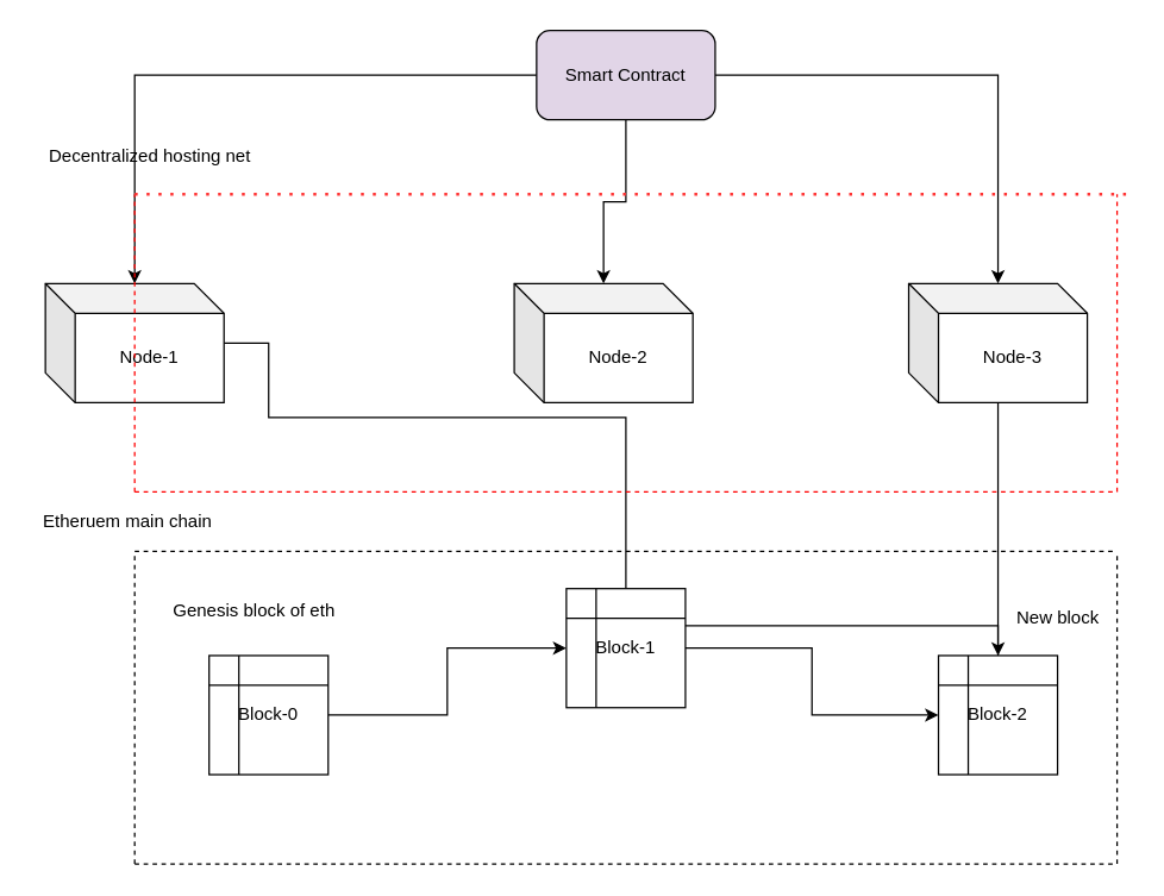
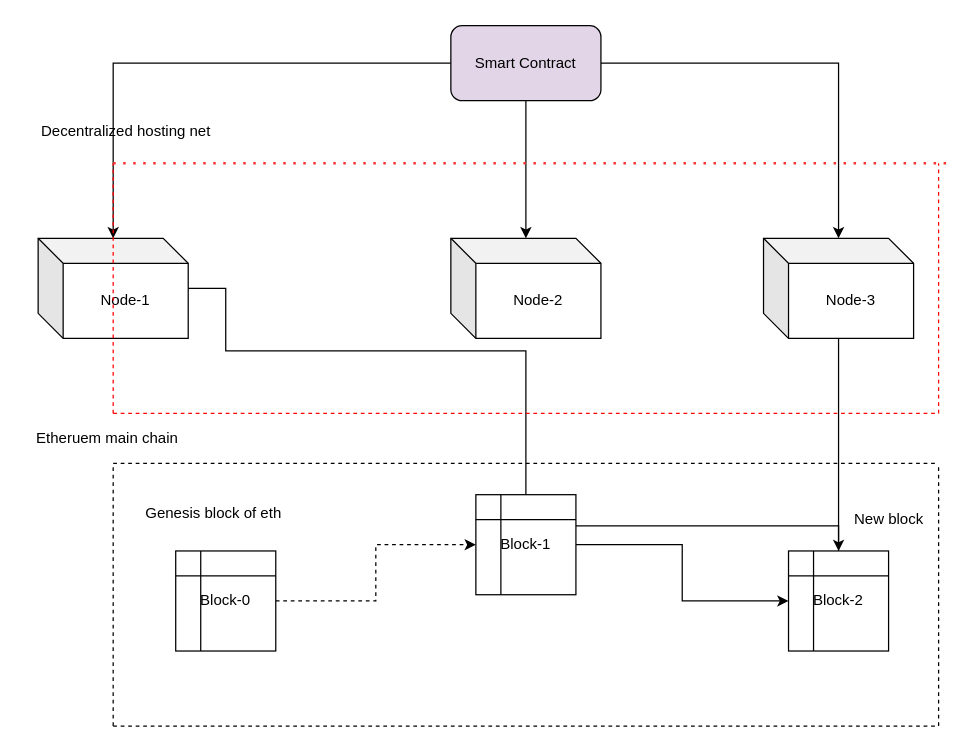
- <mxCell id="8" value="Node-2" style="shape=cube;whiteSpace=wrap;html=1;boundedLbl=1;backgroundOutline=1;darkOpacity=0.05;darkOpacity2=0.1;" vertex="1" parent="1"><mxGeometry x="345" y="190" width="120" height="80" as="geometry" /></mxCell>
+ <mxCell id="8" value="Node-2" style="shape=cube;whiteSpace=wrap;html=1;boundedLbl=1;backgroundOutline=1;darkOpacity=0.05;darkOpacity2=0.1;" vertex="1" parent="1"><mxGeometry x="360" y="190" width="120" height="80" as="geometry" /></mxCell>
- <mxCell id="19" style="edgeStyle=orthogonalEdgeStyle;rounded=0;orthogonalLoop=1;jettySize=auto;html=1;entryX=0;entryY=0.5;entryDx=0;entryDy=0;" edge="1" parent="1" source="20" target="22"><mxGeometry relative="1" as="geometry" /></mxCell>
+ <mxCell id="19" style="edgeStyle=orthogonalEdgeStyle;rounded=0;orthogonalLoop=1;jettySize=auto;html=1;entryX=0;entryY=0.5;entryDx=0;entryDy=0;dashed=1;" edge="1" parent="1" source="20" target="22"><mxGeometry relative="1" as="geometry" /></mxCell>
